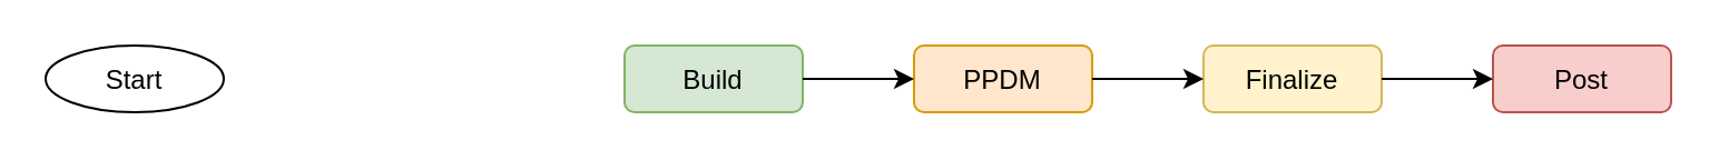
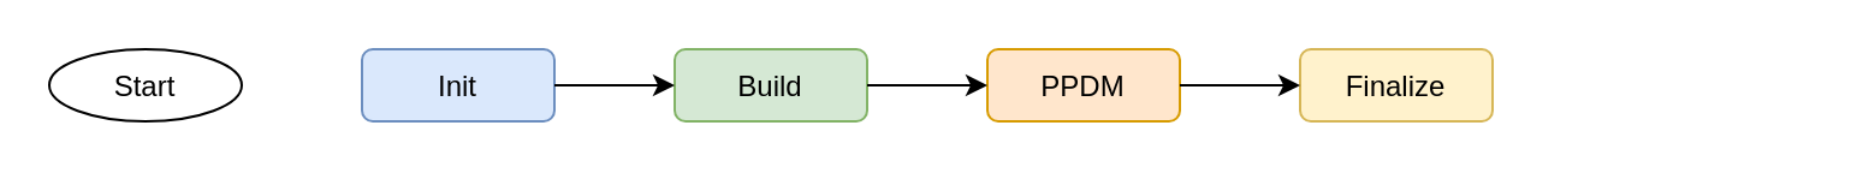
+ <mxCell id="3" value="Init" style="rounded=1;fillColor=#dae8fc;strokeColor=#6c8ebf;" vertex="1" parent="1"><mxGeometry x="150" y="20" width="80" height="30" as="geometry" /></mxCell>
+ <mxCell id="5" value="" style="edgeStyle=elbowEdgeStyle;elbow=horizontal;" edge="1" source="3" target="4" parent="1"><mxGeometry relative="1" as="geometry" /></mxCell>
- <mxCell id="11" value="" style="edgeStyle=elbowEdgeStyle;elbow=horizontal;" edge="1" source="8" target="10" parent="1"><mxGeometry relative="1" as="geometry" /></mxCell>
- <mxCell id="10" value="Post" style="rounded=1;fillColor=#f8cecc;strokeColor=#b85450;" vertex="1" parent="1"><mxGeometry x="670" y="20" width="80" height="30" as="geometry" /></mxCell>
